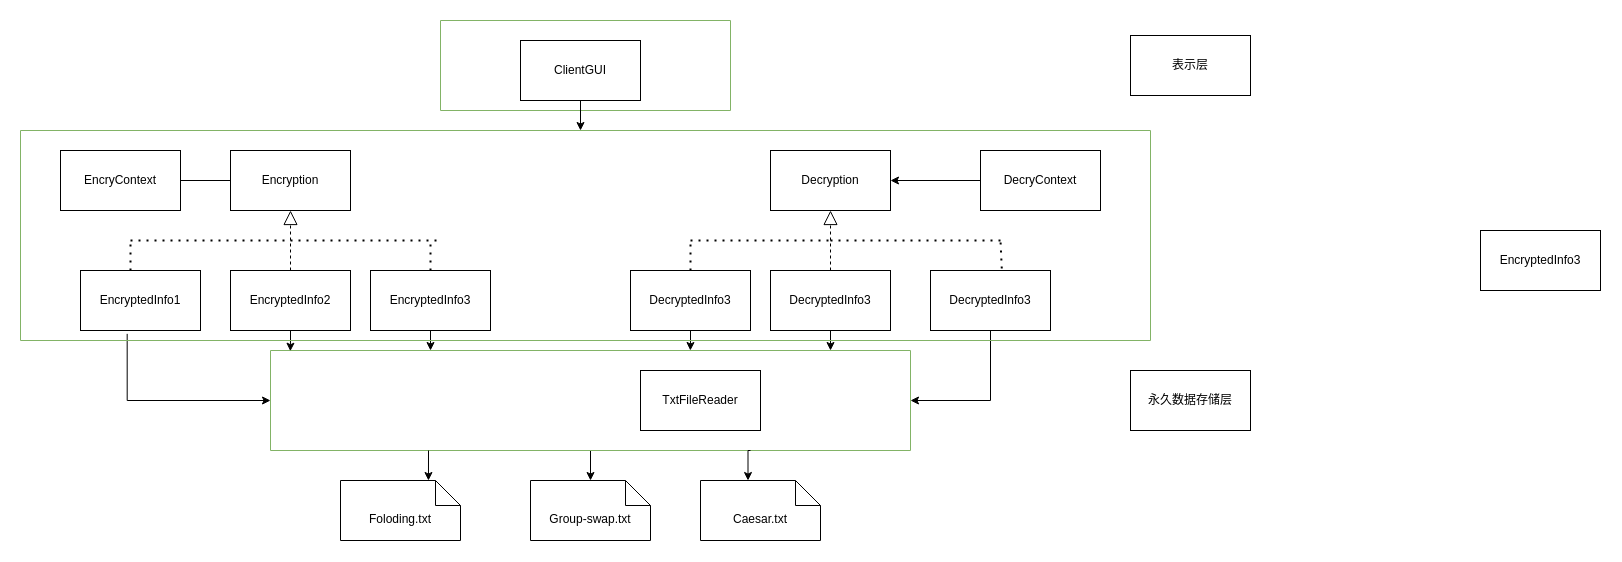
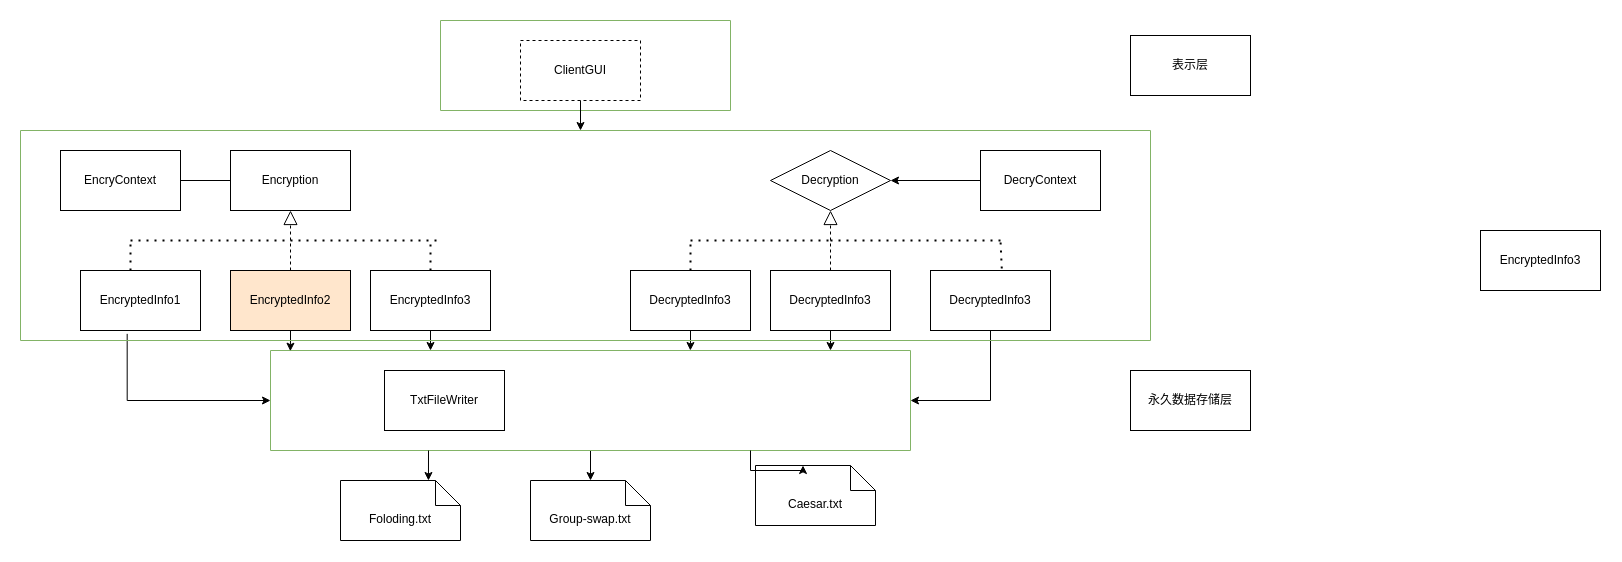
- <mxCell id="2" value="ClientGUI" style="rounded=0;whiteSpace=wrap;html=1;" vertex="1" parent="1"><mxGeometry x="520" y="40" width="120" height="60" as="geometry" /></mxCell>
+ <mxCell id="2" value="ClientGUI" style="rounded=0;whiteSpace=wrap;html=1;dashed=1;" vertex="1" parent="1"><mxGeometry x="520" y="40" width="120" height="60" as="geometry" /></mxCell>
- <mxCell id="17" value="Decryption" style="rounded=0;whiteSpace=wrap;html=1;" vertex="1" parent="1"><mxGeometry x="770" y="150" width="120" height="60" as="geometry" /></mxCell>
+ <mxCell id="17" value="Decryption" style="rhombus;whiteSpace=wrap;html=1;" vertex="1" parent="1"><mxGeometry x="770" y="150" width="120" height="60" as="geometry" /></mxCell>
- <mxCell id="6" value="EncryptedInfo2" style="rounded=0;whiteSpace=wrap;html=1;" vertex="1" parent="1"><mxGeometry x="230" y="270" width="120" height="60" as="geometry" /></mxCell>
+ <mxCell id="6" value="EncryptedInfo2" style="rounded=0;whiteSpace=wrap;html=1;fillColor=#ffe6cc;" vertex="1" parent="1"><mxGeometry x="230" y="270" width="120" height="60" as="geometry" /></mxCell>
+ <mxCell id="8" value="TxtFileWriter" style="rounded=0;whiteSpace=wrap;html=1;" vertex="1" parent="1"><mxGeometry x="384" y="370" width="120" height="60" as="geometry" /></mxCell>
- <mxCell id="12" value="TxtFileReader" style="rounded=0;whiteSpace=wrap;html=1;" vertex="1" parent="1"><mxGeometry x="640" y="370" width="120" height="60" as="geometry" /></mxCell>
- <mxCell id="11" value="Caesar.txt" style="shape=note2;boundedLbl=1;whiteSpace=wrap;html=1;size=25;verticalAlign=top;align=center;" vertex="1" parent="1"><mxGeometry x="700" y="480" width="120" height="60" as="geometry" /></mxCell>
+ <mxCell id="11" value="Caesar.txt" style="shape=note2;boundedLbl=1;whiteSpace=wrap;html=1;size=25;verticalAlign=top;align=center;" vertex="1" parent="1"><mxGeometry x="755" y="465" width="120" height="60" as="geometry" /></mxCell>
